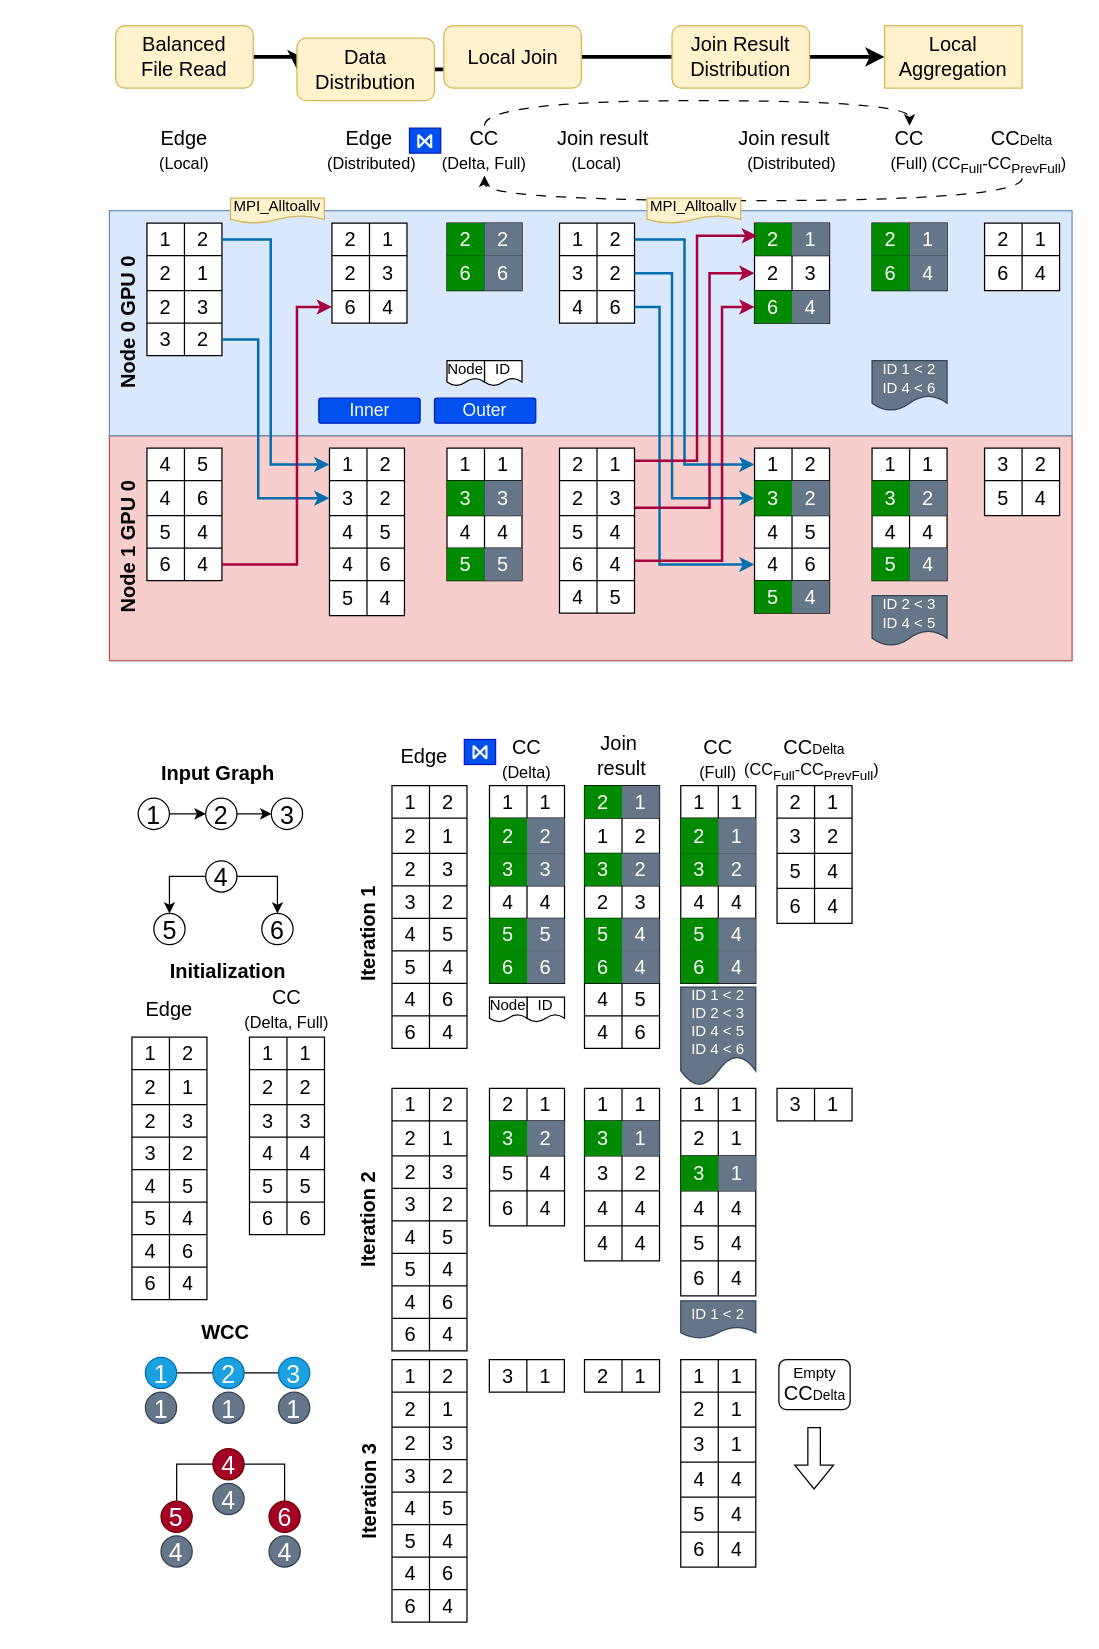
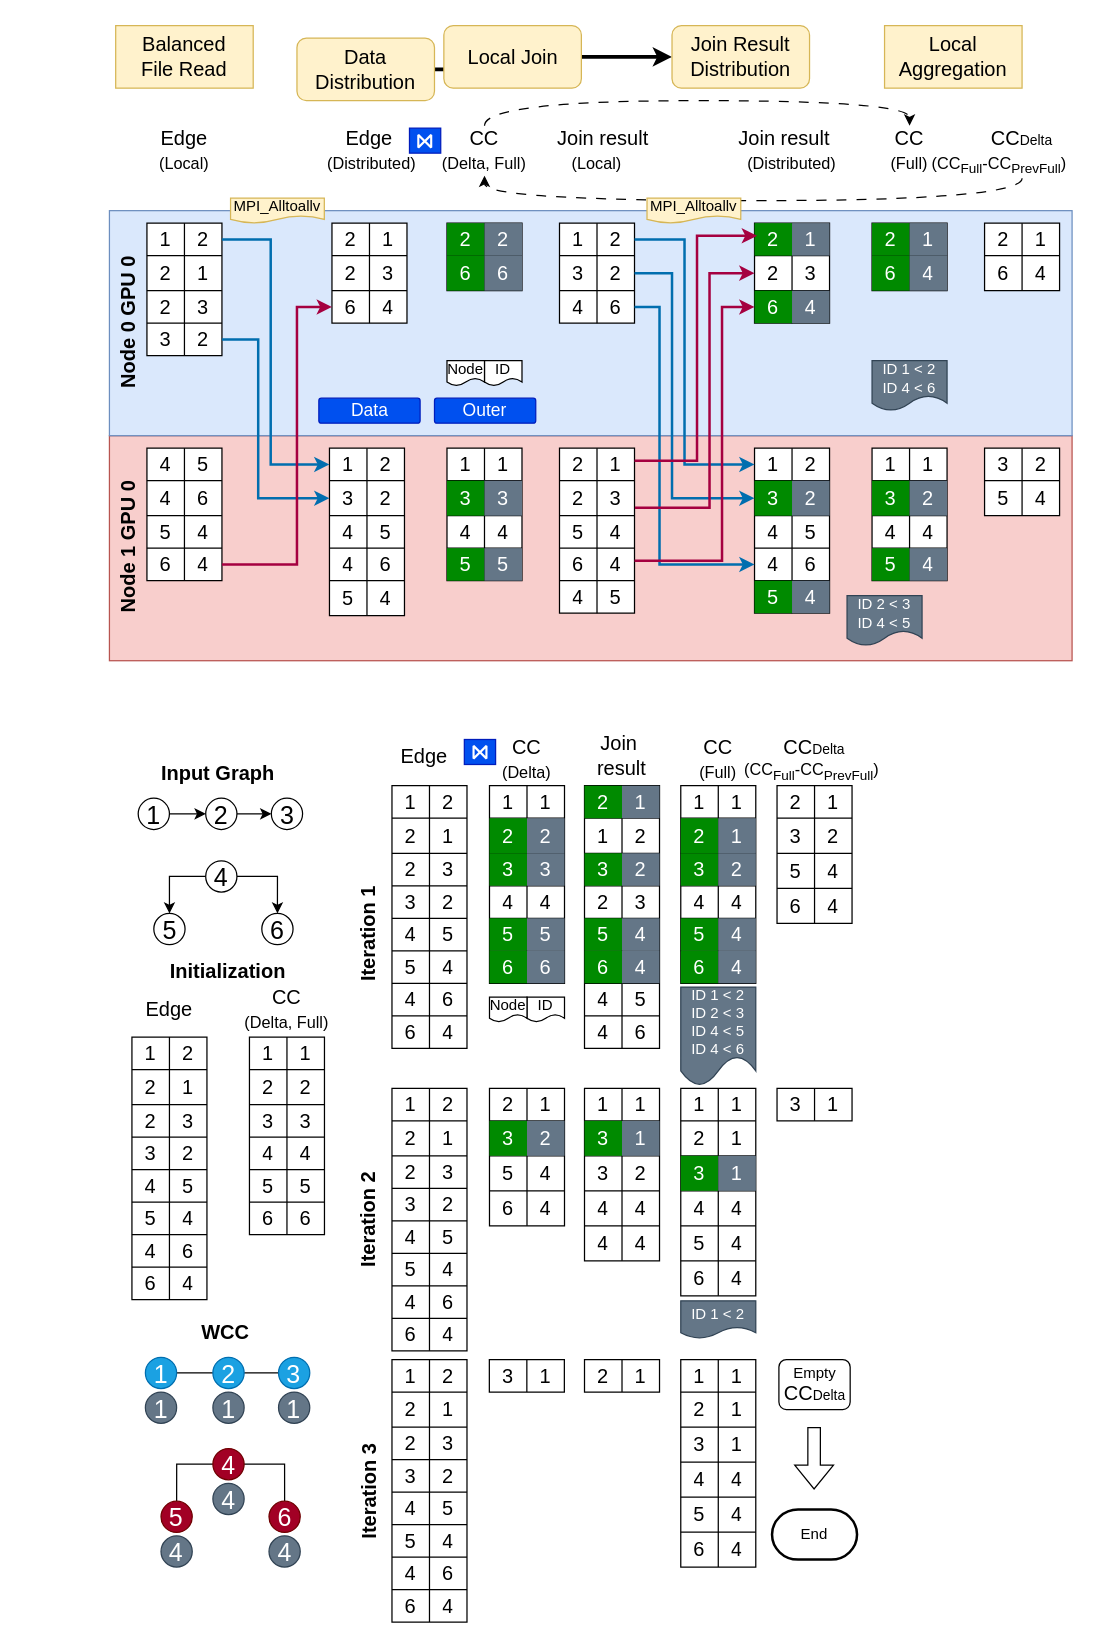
- <mxCell id="192" value="Balanced&lt;div&gt;File Read&lt;/div&gt;" style="rounded=1;whiteSpace=wrap;html=1;fontSize=16;fillColor=#fff2cc;strokeColor=#d6b656;" parent="1" vertex="1"><mxGeometry x="92" y="20" width="110" height="50" as="geometry" /></mxCell>
+ <mxCell id="192" value="Balanced&lt;div&gt;File Read&lt;/div&gt;" style="whiteSpace=wrap;html=1;fontSize=16;fillColor=#fff2cc;strokeColor=#d6b656;rounded=0;" parent="1" vertex="1"><mxGeometry x="92" y="20" width="110" height="50" as="geometry" /></mxCell>
- <mxCell id="191" style="edgeStyle=orthogonalEdgeStyle;rounded=0;orthogonalLoop=1;jettySize=auto;html=1;exitX=1;exitY=0.5;exitDx=0;exitDy=0;entryX=0;entryY=0.5;entryDx=0;entryDy=0;strokeWidth=3;" parent="1" source="192" target="194" edge="1"><mxGeometry relative="1" as="geometry" /></mxCell>
- <mxCell id="195" style="edgeStyle=orthogonalEdgeStyle;rounded=0;orthogonalLoop=1;jettySize=auto;html=1;exitX=1;exitY=0.5;exitDx=0;exitDy=0;strokeWidth=3;endArrow=none;" parent="1" source="196" target="198" edge="1"><mxGeometry relative="1" as="geometry" /></mxCell>
+ <mxCell id="195" style="edgeStyle=orthogonalEdgeStyle;rounded=0;orthogonalLoop=1;jettySize=auto;html=1;exitX=1;exitY=0.5;exitDx=0;exitDy=0;strokeWidth=3;" parent="1" source="196" target="198" edge="1"><mxGeometry relative="1" as="geometry" /></mxCell>
- <mxCell id="197" style="edgeStyle=orthogonalEdgeStyle;rounded=0;orthogonalLoop=1;jettySize=auto;html=1;entryX=0;entryY=0.5;entryDx=0;entryDy=0;strokeWidth=3;" parent="1" source="198" target="199" edge="1"><mxGeometry relative="1" as="geometry" /></mxCell>
- <mxCell id="188" value="Inner" style="rounded=1;arcSize=10;whiteSpace=wrap;html=1;align=center;fontSize=14;fillColor=#0050ef;strokeColor=#001DBC;fontColor=#ffffff;" parent="1" vertex="1"><mxGeometry x="254.5" y="318" width="81" height="20" as="geometry" /></mxCell>
+ <mxCell id="188" value="Data" style="rounded=1;arcSize=10;whiteSpace=wrap;html=1;align=center;fontSize=14;fillColor=#0050ef;strokeColor=#001DBC;fontColor=#ffffff;" parent="1" vertex="1"><mxGeometry x="254.5" y="318" width="81" height="20" as="geometry" /></mxCell>
- <mxCell id="204" value="ID 2 &amp;lt; 3&lt;div&gt;ID 4 &amp;lt; 5&lt;/div&gt;" style="shape=document;whiteSpace=wrap;html=1;boundedLbl=1;fillColor=#647687;strokeColor=#314354;fontColor=#ffffff;" parent="1" vertex="1"><mxGeometry x="697" y="476" width="60" height="40" as="geometry" /></mxCell>
+ <mxCell id="204" value="ID 2 &amp;lt; 3&lt;div&gt;ID 4 &amp;lt; 5&lt;/div&gt;" style="shape=document;whiteSpace=wrap;html=1;boundedLbl=1;fillColor=#647687;strokeColor=#314354;fontColor=#ffffff;" parent="1" vertex="1"><mxGeometry x="677" y="476" width="60" height="40" as="geometry" /></mxCell>
+ <mxCell id="505" value="End" style="strokeWidth=2;html=1;shape=mxgraph.flowchart.terminator;whiteSpace=wrap;" vertex="1" parent="1"><mxGeometry x="617" y="1207" width="68" height="40" as="geometry" /></mxCell>
